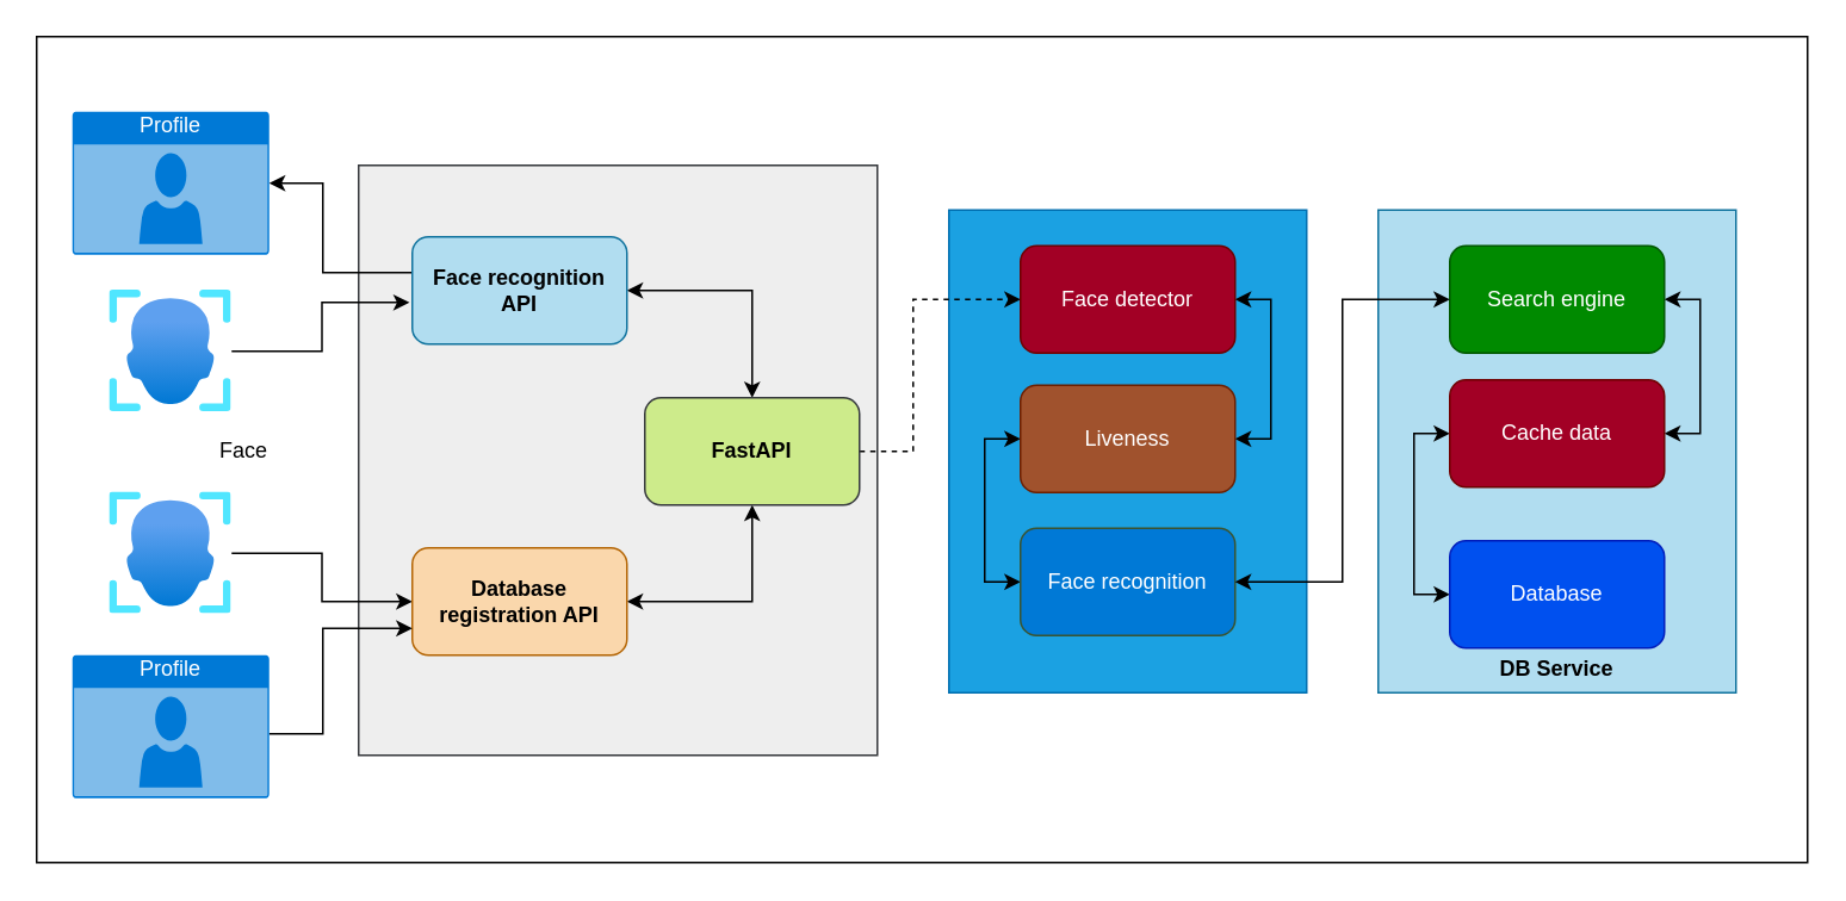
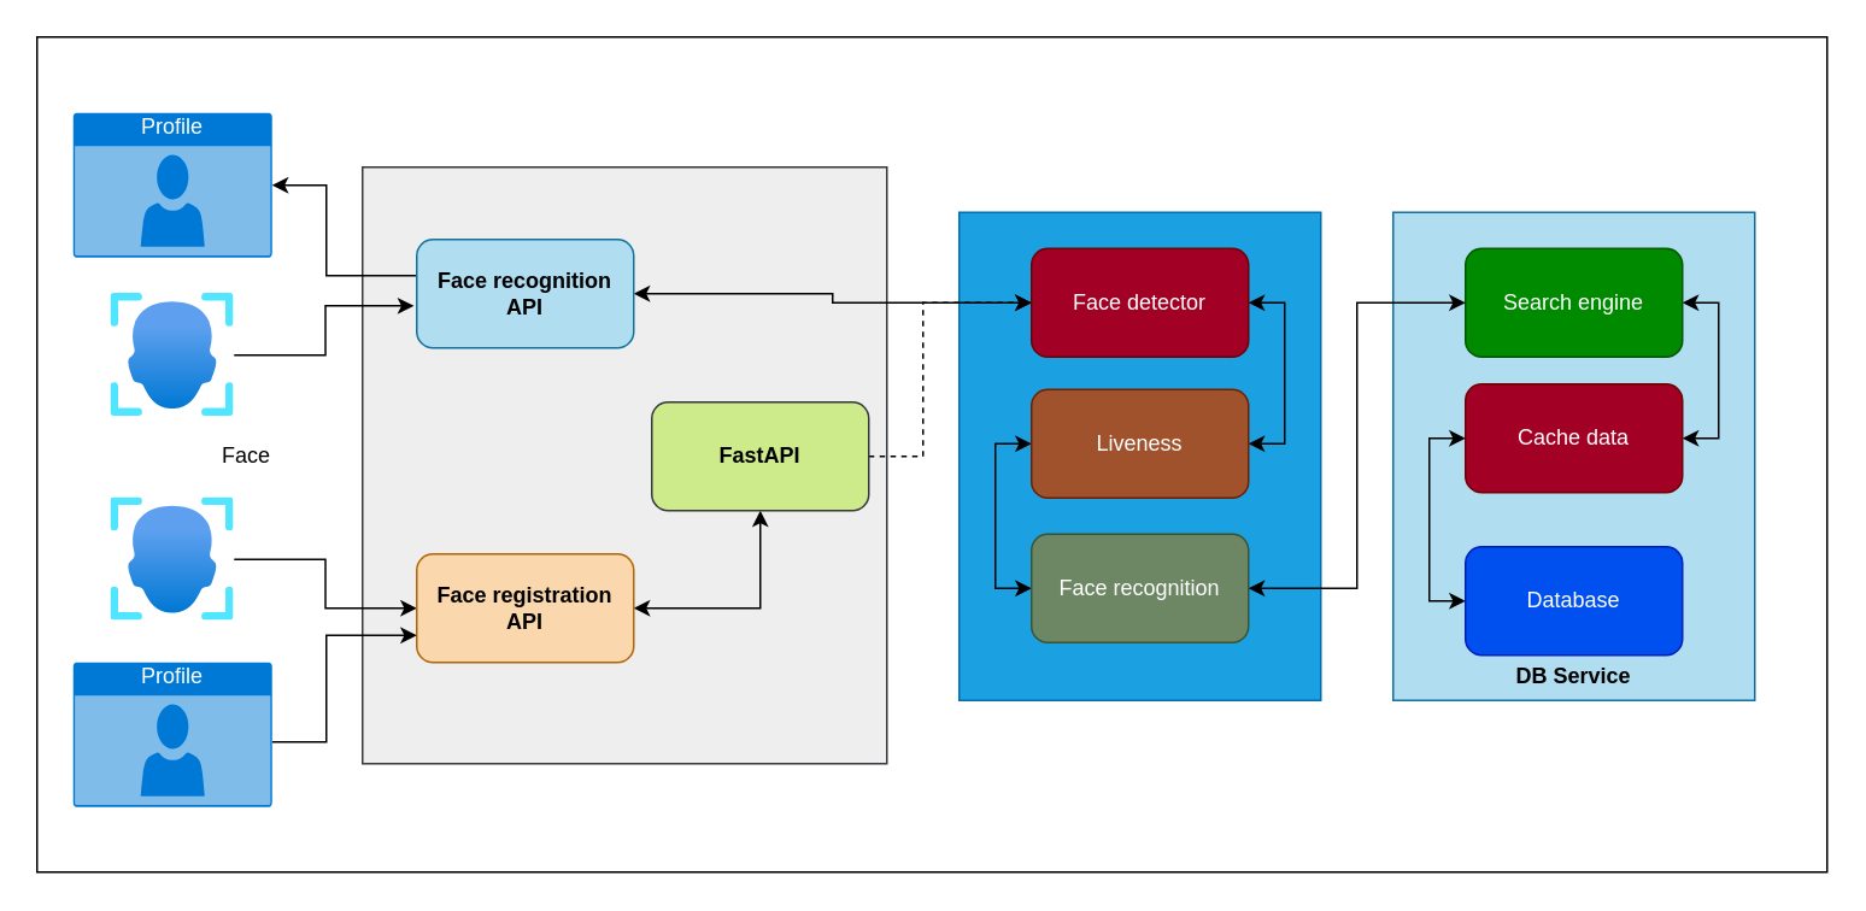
- <mxCell id="13" style="edgeStyle=orthogonalEdgeStyle;rounded=0;orthogonalLoop=1;jettySize=auto;html=1;startArrow=classic;startFill=1;" parent="2" source="14" target="16" edge="1"><mxGeometry relative="1" as="geometry" /></mxCell>
+ <mxCell id="13" style="edgeStyle=orthogonalEdgeStyle;rounded=0;orthogonalLoop=1;jettySize=auto;html=1;startArrow=classic;startFill=1;" parent="2" source="14" target="18" edge="1"><mxGeometry relative="1" as="geometry" /></mxCell>
- <mxCell id="21" value="Face recognition" style="rounded=1;whiteSpace=wrap;html=1;fillColor=#0079d6;fontColor=#ffffff;strokeColor=#3A5431;" parent="2" vertex="1"><mxGeometry x="550" y="275" width="120" height="60" as="geometry" /></mxCell>
+ <mxCell id="21" value="Face recognition" style="rounded=1;whiteSpace=wrap;html=1;fillColor=#6d8764;fontColor=#ffffff;strokeColor=#3A5431;" parent="2" vertex="1"><mxGeometry x="550" y="275" width="120" height="60" as="geometry" /></mxCell>
- <mxCell id="12" value="Database registration API" style="rounded=1;whiteSpace=wrap;html=1;fillColor=#fad7ac;strokeColor=#b46504;fontStyle=1" parent="2" vertex="1"><mxGeometry x="210" y="286" width="120" height="60" as="geometry" /></mxCell>
+ <mxCell id="12" value="Face registration API" style="rounded=1;whiteSpace=wrap;html=1;fillColor=#fad7ac;strokeColor=#b46504;fontStyle=1" parent="2" vertex="1"><mxGeometry x="210" y="286" width="120" height="60" as="geometry" /></mxCell>
